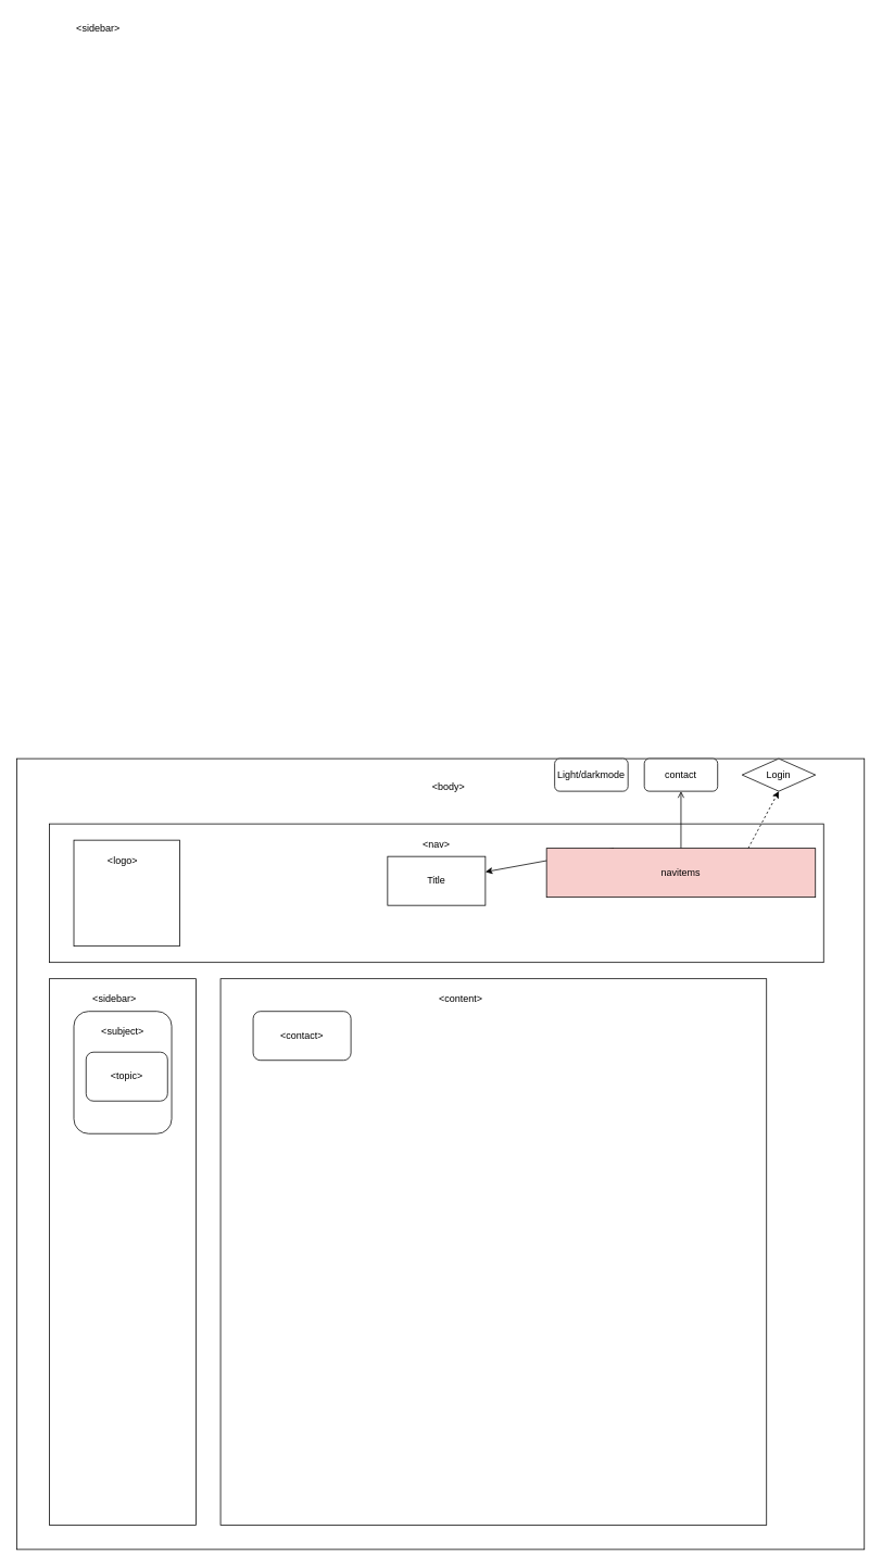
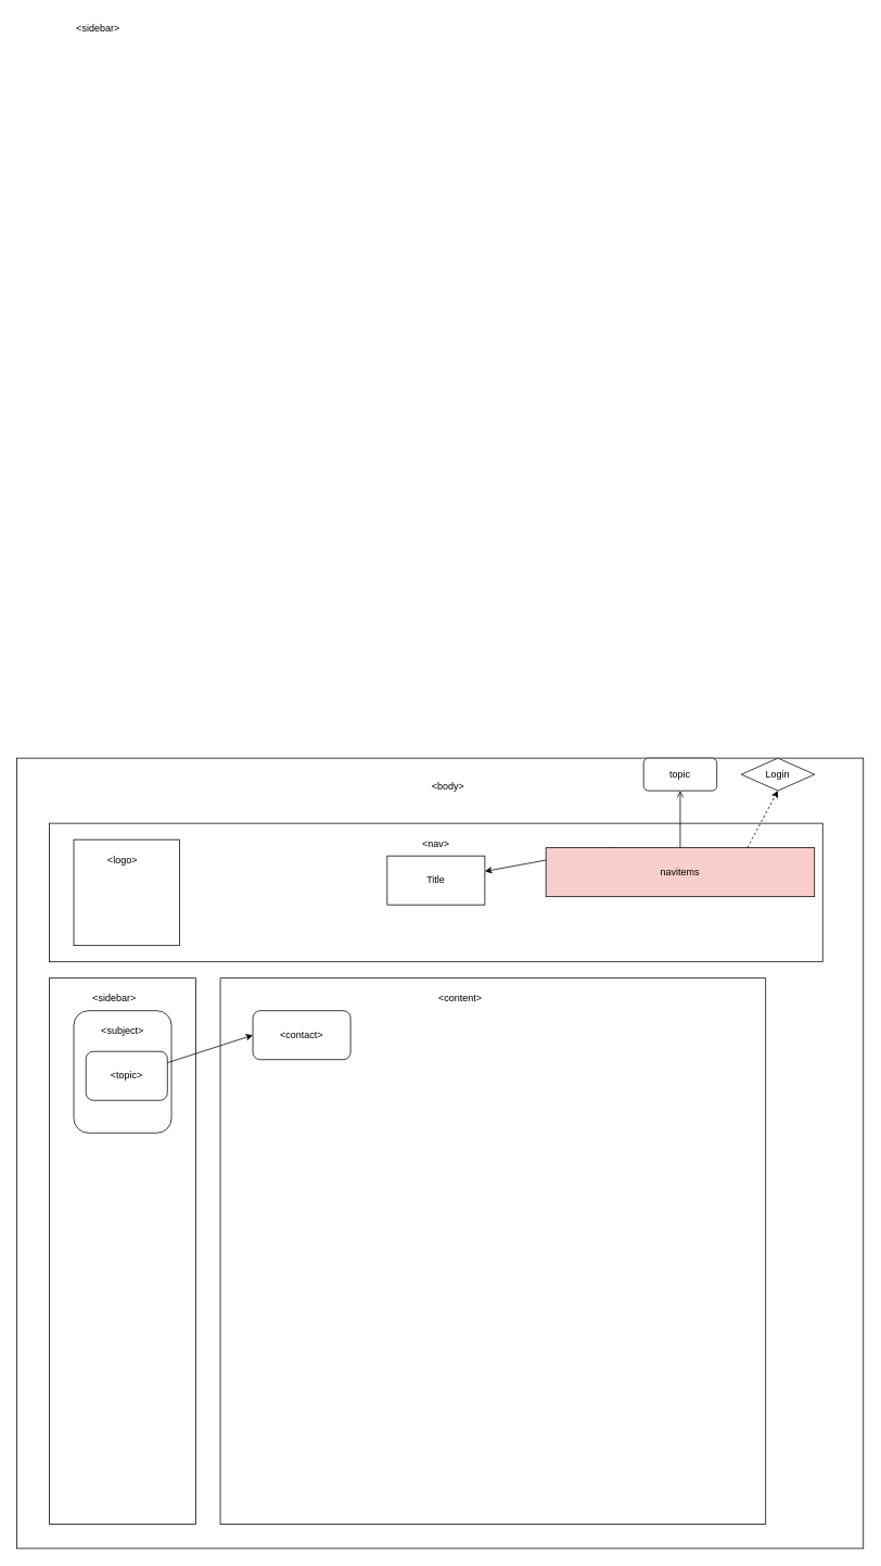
- <mxCell id="15" value="Light/darkmode" style="rounded=1;whiteSpace=wrap;html=1;" vertex="1" parent="1"><mxGeometry x="680" y="930" width="90" height="40" as="geometry" /></mxCell>
- <mxCell id="13" value="contact" style="rounded=1;whiteSpace=wrap;html=1;" vertex="1" parent="1"><mxGeometry x="790" y="930" width="90" height="40" as="geometry" /></mxCell>
+ <mxCell id="13" value="topic" style="rounded=1;whiteSpace=wrap;html=1;" vertex="1" parent="1"><mxGeometry x="790" y="930" width="90" height="40" as="geometry" /></mxCell>
+ <mxCell id="23" style="edgeStyle=none;html=1;entryX=0;entryY=0.5;entryDx=0;entryDy=0;" edge="1" parent="1" source="24" target="25"><mxGeometry relative="1" as="geometry" /></mxCell>
